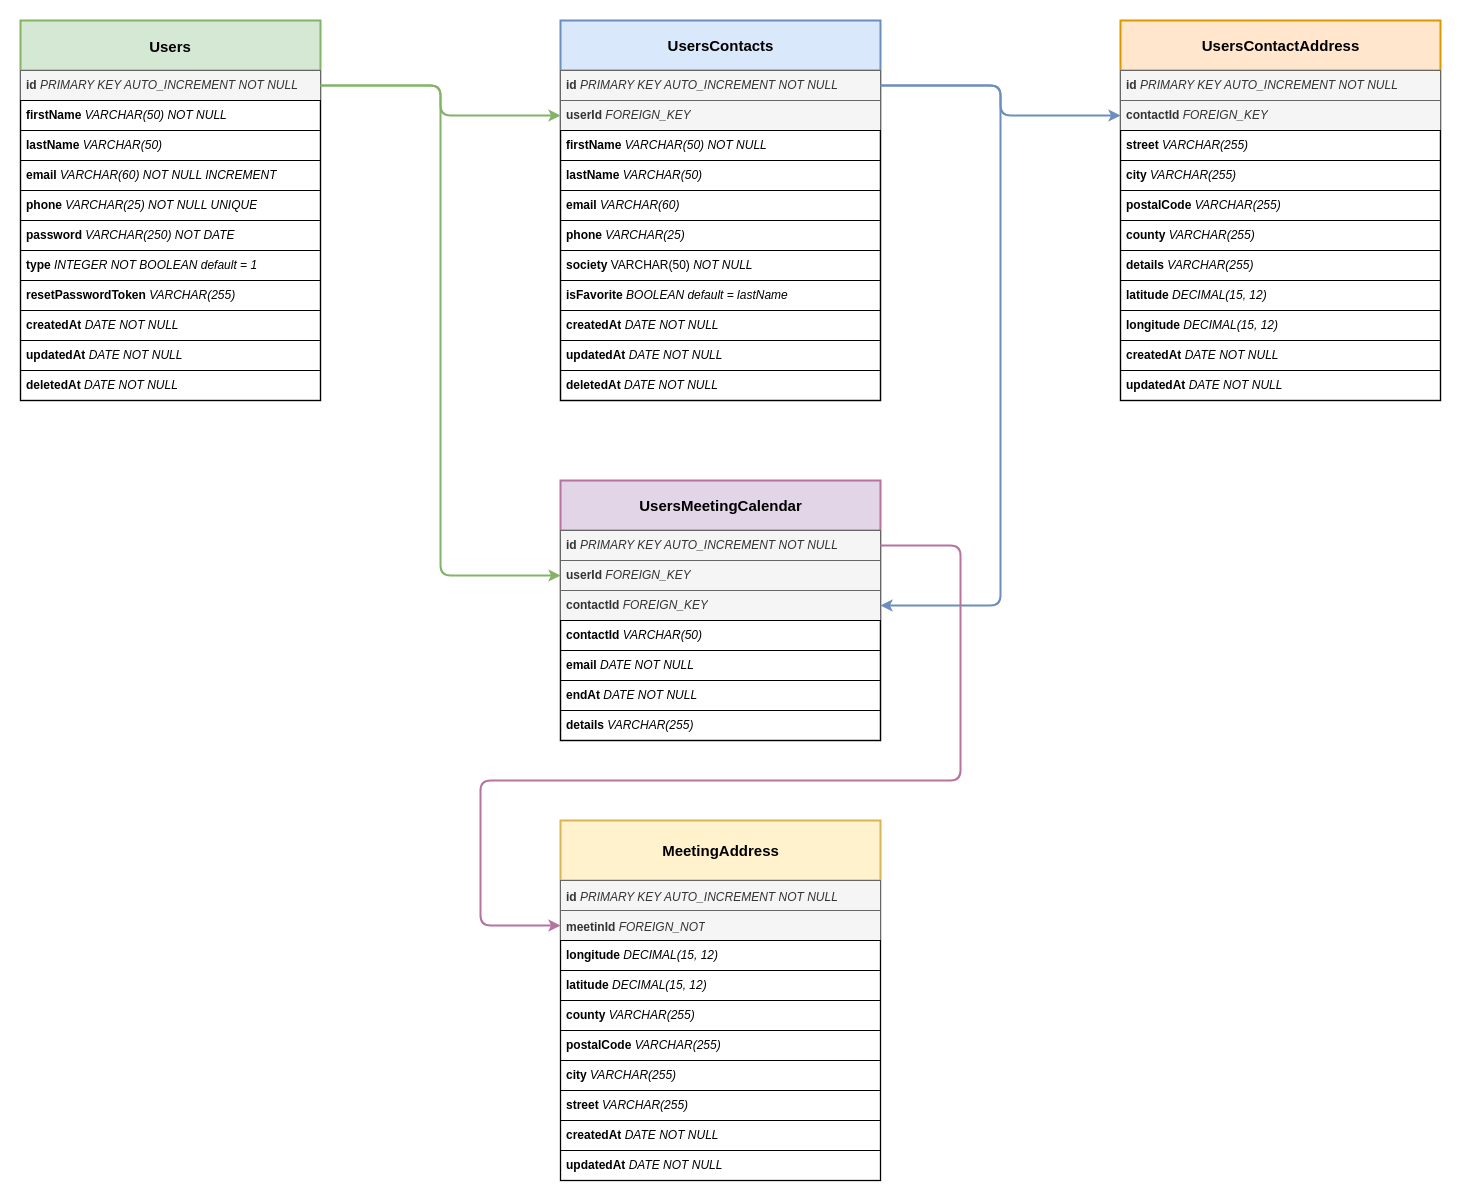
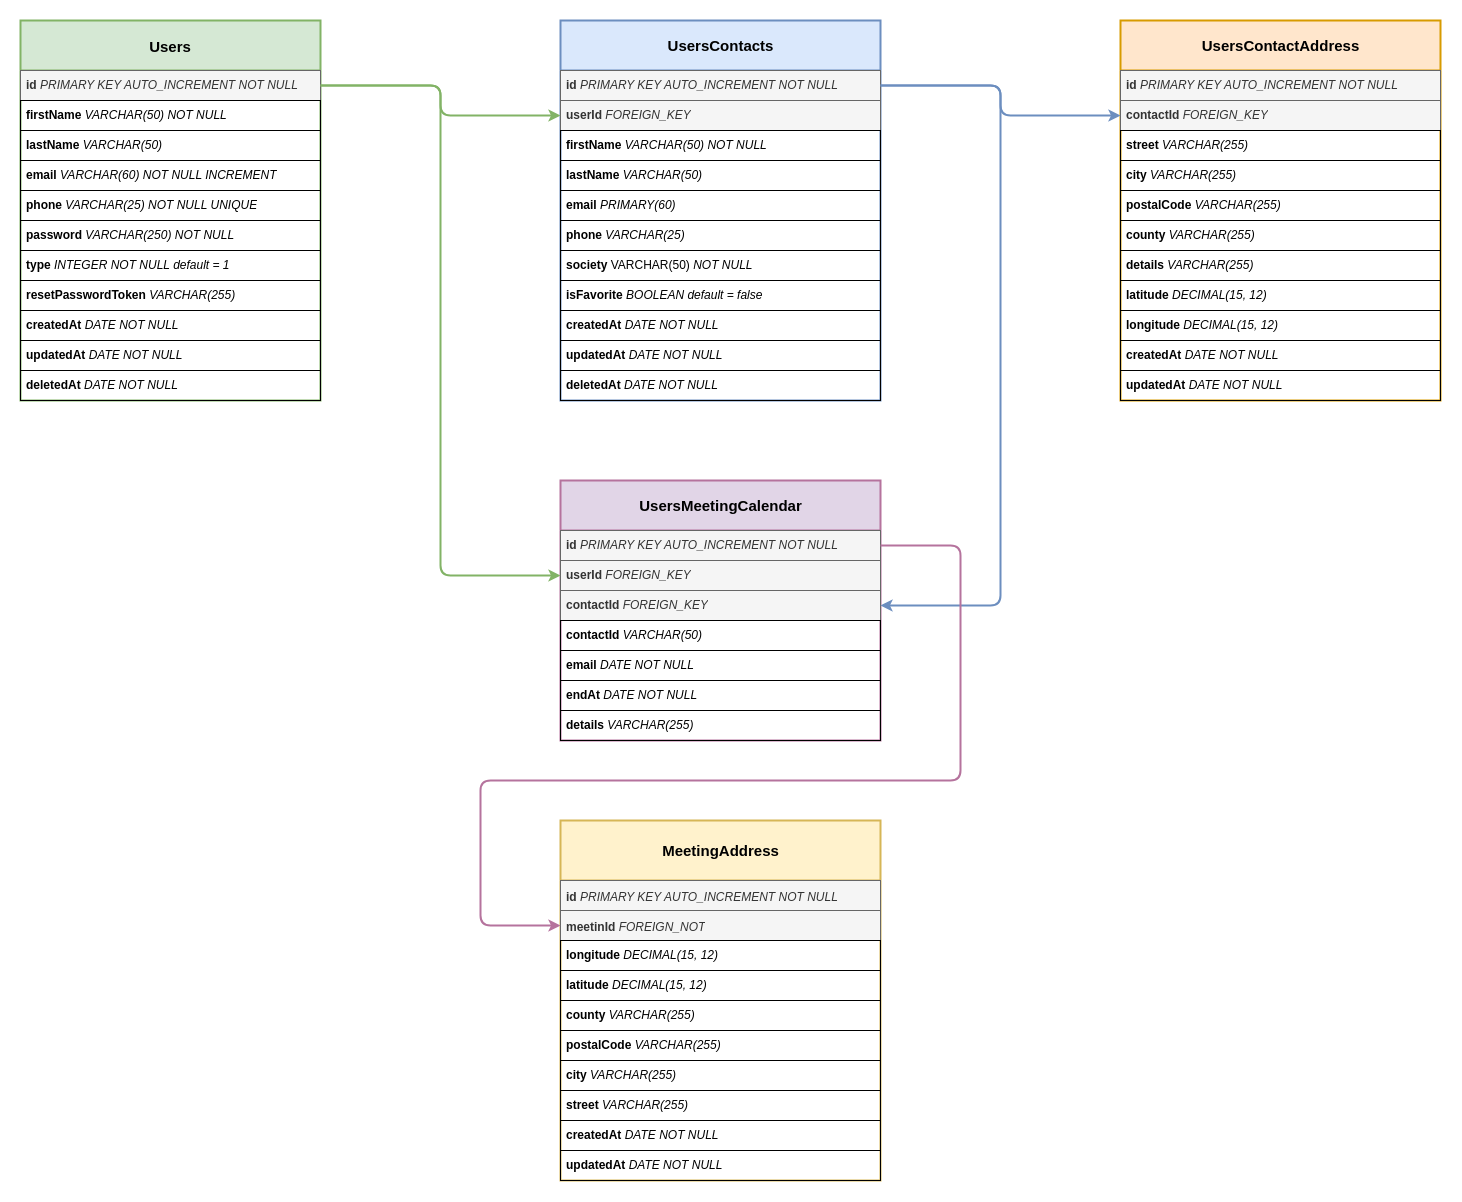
- <mxCell id="19" value="&lt;b&gt;email&lt;/b&gt;&amp;nbsp;&lt;i&gt;VARCHAR(60)&amp;nbsp;&lt;/i&gt;" style="text;strokeColor=default;fillColor=none;align=left;verticalAlign=middle;spacingLeft=4;spacingRight=4;overflow=hidden;points=[[0,0.5],[1,0.5]];portConstraint=eastwest;rotatable=0;labelBackgroundColor=none;labelBorderColor=none;fontSize=12;html=1;shadow=0;" vertex="1" parent="14"><mxGeometry y="170" width="320" height="30" as="geometry" /></mxCell>
+ <mxCell id="19" value="&lt;b&gt;email&lt;/b&gt;&amp;nbsp;&lt;i&gt;PRIMARY(60)&amp;nbsp;&lt;/i&gt;" style="text;strokeColor=default;fillColor=none;align=left;verticalAlign=middle;spacingLeft=4;spacingRight=4;overflow=hidden;points=[[0,0.5],[1,0.5]];portConstraint=eastwest;rotatable=0;labelBackgroundColor=none;labelBorderColor=none;fontSize=12;html=1;shadow=0;" vertex="1" parent="14"><mxGeometry y="170" width="320" height="30" as="geometry" /></mxCell>
- <mxCell id="8" value="&lt;b&gt;password&lt;/b&gt; &lt;i&gt;VARCHAR(250) NOT DATE&lt;/i&gt;" style="text;strokeColor=default;fillColor=none;align=left;verticalAlign=middle;spacingLeft=4;spacingRight=4;overflow=hidden;points=[[0,0.5],[1,0.5]];portConstraint=eastwest;rotatable=0;horizontal=1;fontSize=12;html=1;labelBorderColor=none;labelBackgroundColor=none;shadow=0;rounded=0;" vertex="1" parent="2"><mxGeometry y="200" width="300" height="30" as="geometry" /></mxCell>
+ <mxCell id="8" value="&lt;b&gt;password&lt;/b&gt; &lt;i&gt;VARCHAR(250) NOT NULL&lt;/i&gt;" style="text;strokeColor=default;fillColor=none;align=left;verticalAlign=middle;spacingLeft=4;spacingRight=4;overflow=hidden;points=[[0,0.5],[1,0.5]];portConstraint=eastwest;rotatable=0;horizontal=1;fontSize=12;html=1;labelBorderColor=none;labelBackgroundColor=none;shadow=0;rounded=0;" vertex="1" parent="2"><mxGeometry y="200" width="300" height="30" as="geometry" /></mxCell>
- <mxCell id="9" value="&lt;b&gt;type&lt;/b&gt; &lt;i&gt;INTEGER NOT BOOLEAN default = 1&lt;/i&gt;" style="text;strokeColor=default;fillColor=none;align=left;verticalAlign=middle;spacingLeft=4;spacingRight=4;overflow=hidden;points=[[0,0.5],[1,0.5]];portConstraint=eastwest;rotatable=0;horizontal=1;fontSize=12;html=1;labelBorderColor=none;labelBackgroundColor=none;shadow=0;rounded=0;" vertex="1" parent="2"><mxGeometry y="230" width="300" height="30" as="geometry" /></mxCell>
+ <mxCell id="9" value="&lt;b&gt;type&lt;/b&gt; &lt;i&gt;INTEGER NOT NULL default = 1&lt;/i&gt;" style="text;strokeColor=default;fillColor=none;align=left;verticalAlign=middle;spacingLeft=4;spacingRight=4;overflow=hidden;points=[[0,0.5],[1,0.5]];portConstraint=eastwest;rotatable=0;horizontal=1;fontSize=12;html=1;labelBorderColor=none;labelBackgroundColor=none;shadow=0;rounded=0;" vertex="1" parent="2"><mxGeometry y="230" width="300" height="30" as="geometry" /></mxCell>
- <mxCell id="22" value="&lt;b&gt;isFavorite&lt;/b&gt; &lt;i&gt;BOOLEAN default = lastName&lt;/i&gt;" style="text;strokeColor=default;fillColor=none;align=left;verticalAlign=middle;spacingLeft=4;spacingRight=4;overflow=hidden;points=[[0,0.5],[1,0.5]];portConstraint=eastwest;rotatable=0;labelBackgroundColor=none;labelBorderColor=none;fontSize=12;html=1;shadow=0;" vertex="1" parent="14"><mxGeometry y="260" width="320" height="30" as="geometry" /></mxCell>
+ <mxCell id="22" value="&lt;b&gt;isFavorite&lt;/b&gt; &lt;i&gt;BOOLEAN default = false&lt;/i&gt;" style="text;strokeColor=default;fillColor=none;align=left;verticalAlign=middle;spacingLeft=4;spacingRight=4;overflow=hidden;points=[[0,0.5],[1,0.5]];portConstraint=eastwest;rotatable=0;labelBackgroundColor=none;labelBorderColor=none;fontSize=12;html=1;shadow=0;" vertex="1" parent="14"><mxGeometry y="260" width="320" height="30" as="geometry" /></mxCell>
